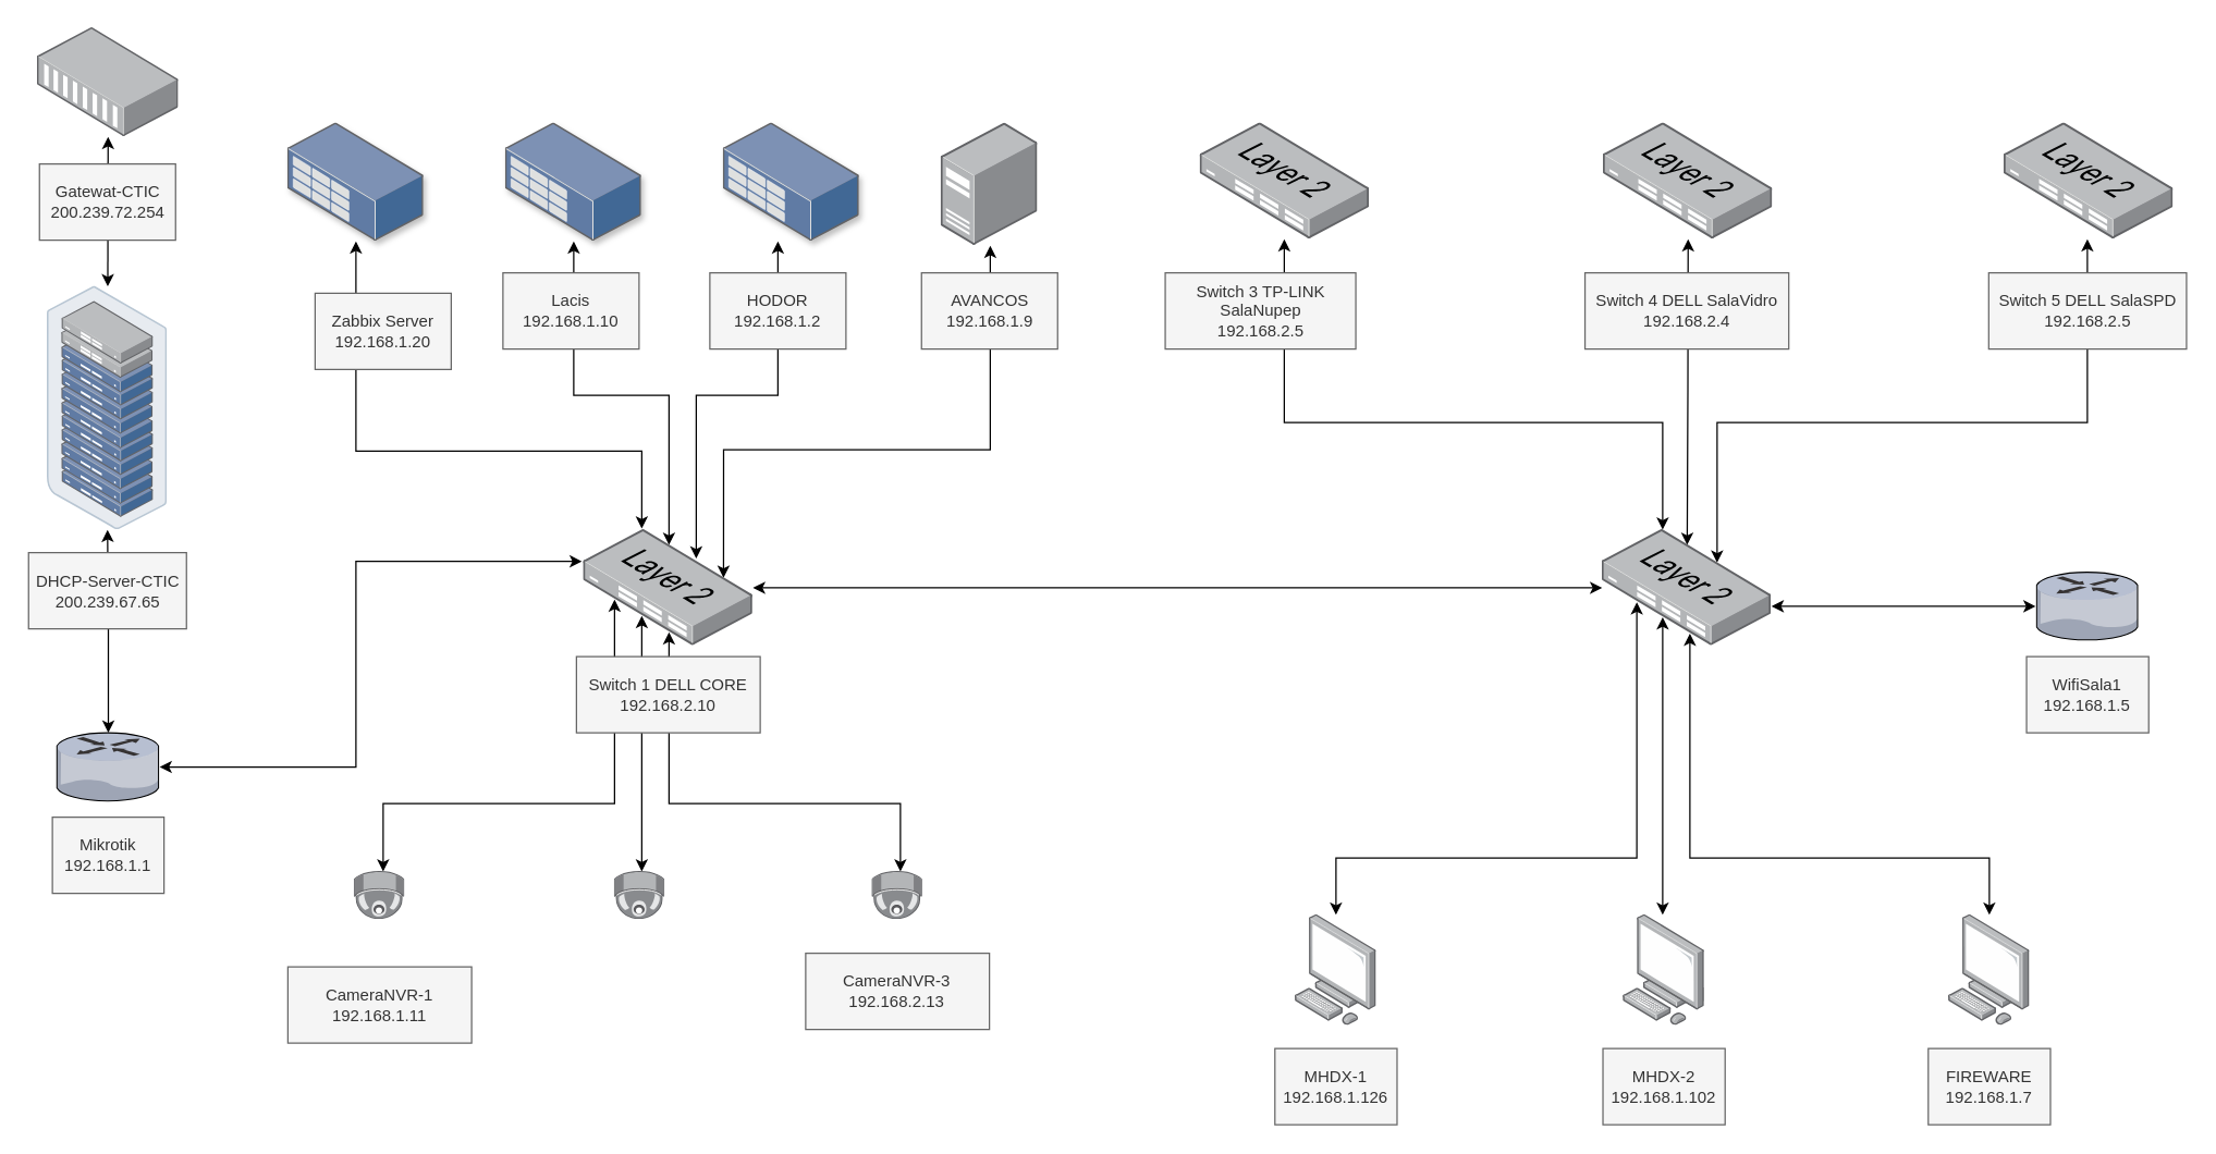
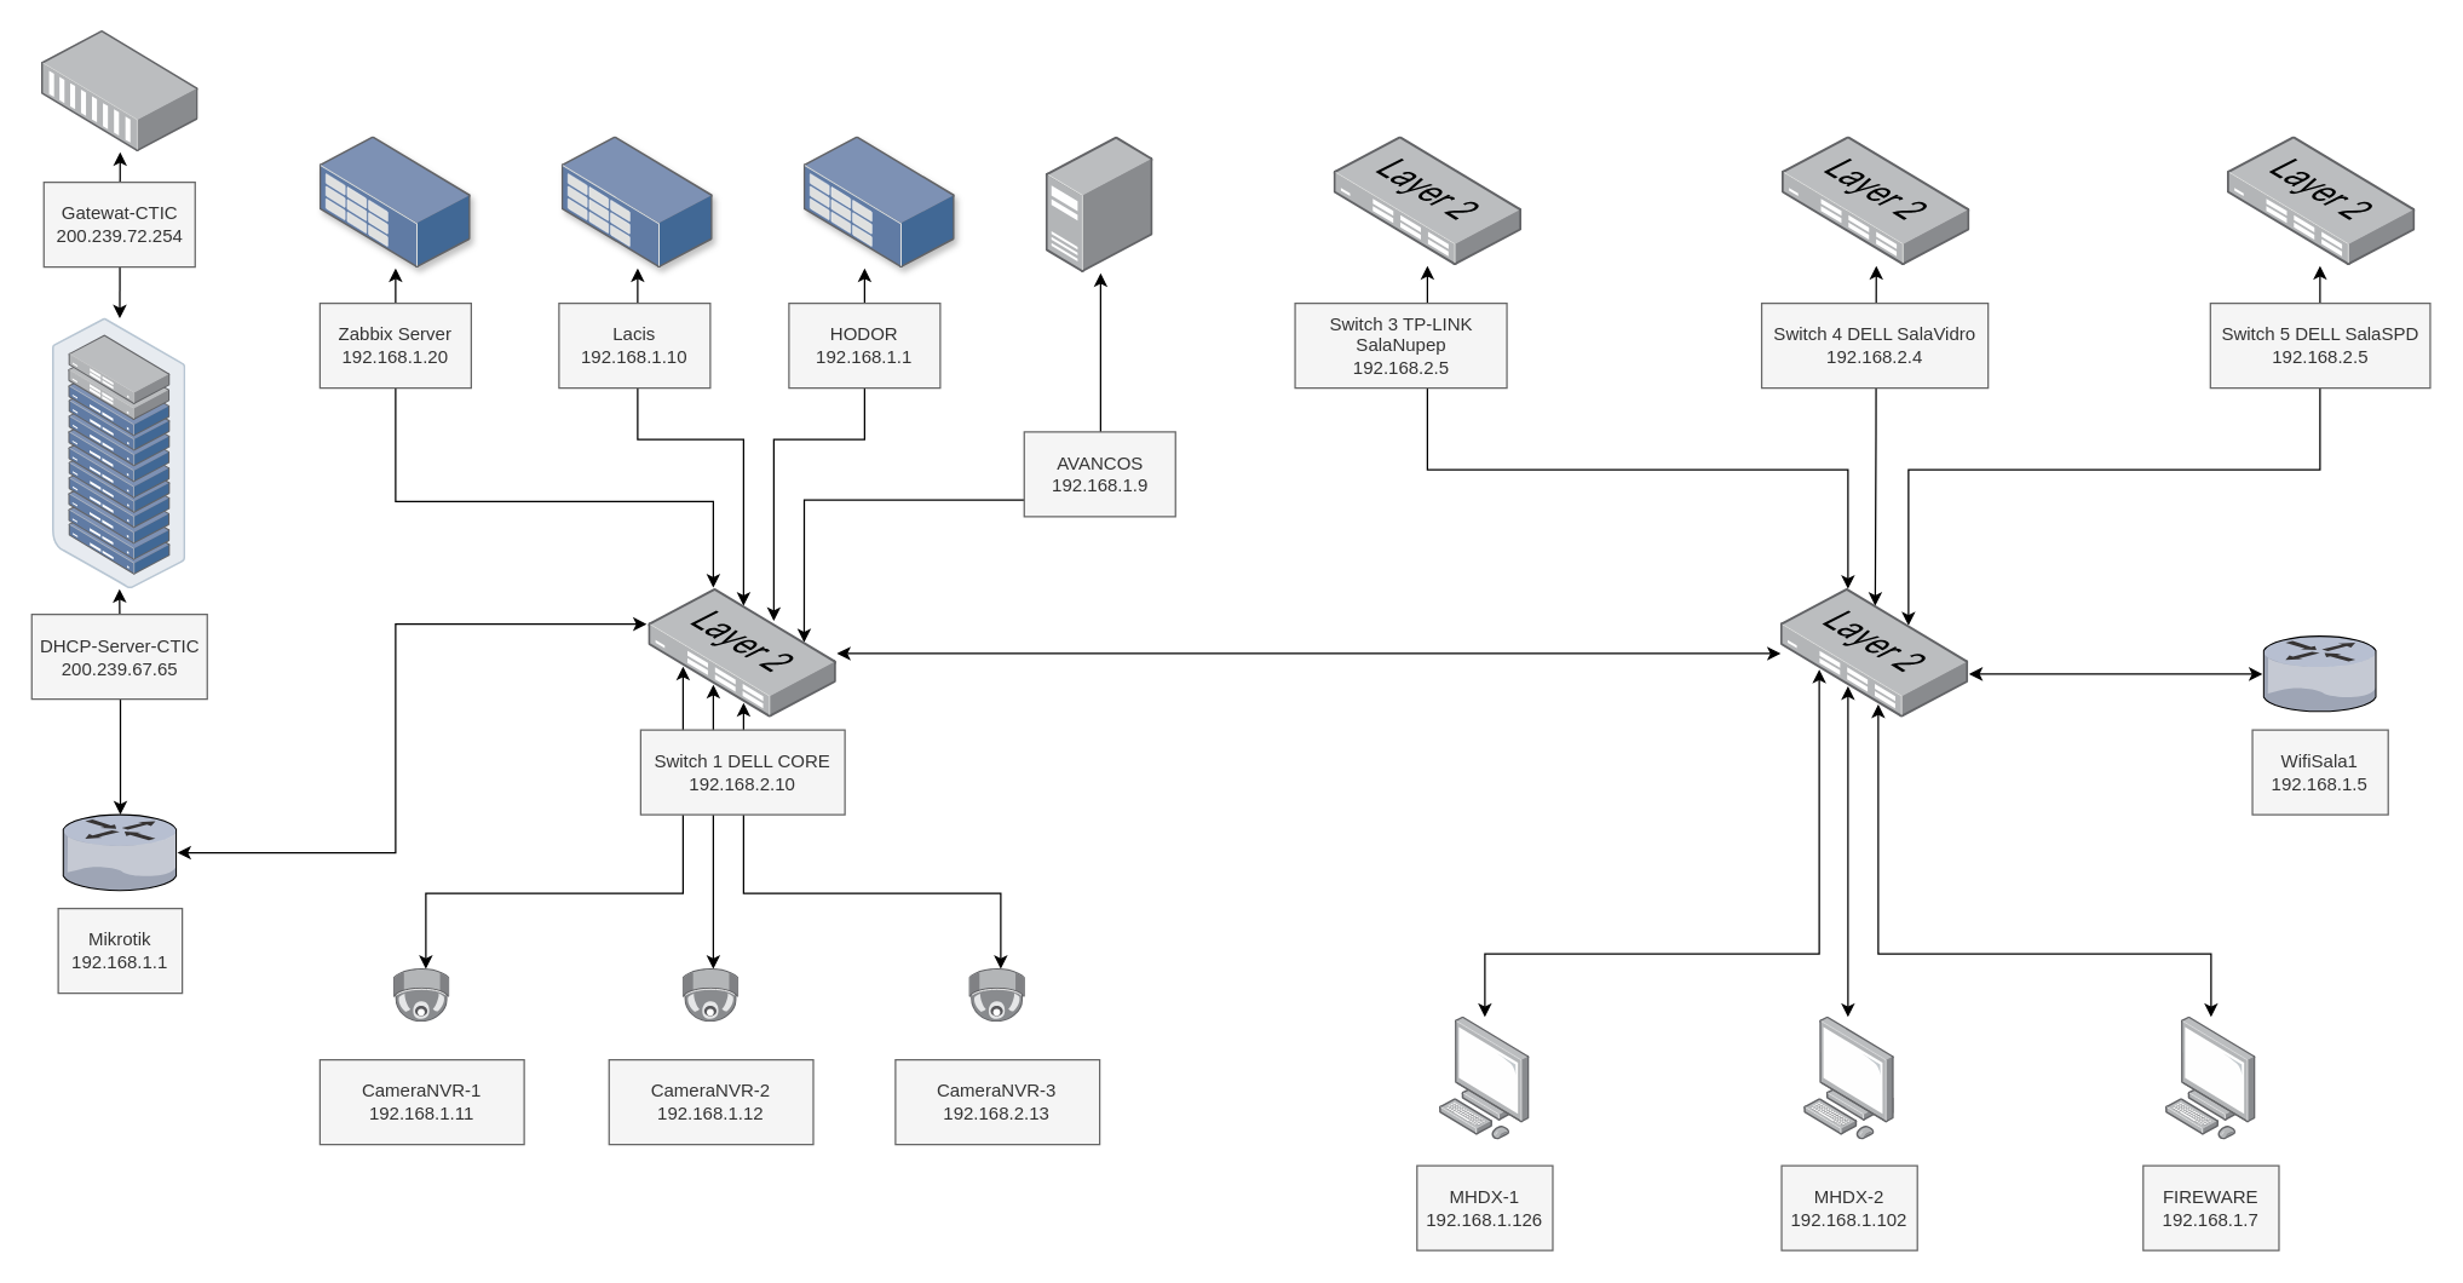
- <mxCell id="20" value="&lt;div&gt;HODOR&lt;br&gt;&lt;/div&gt;&lt;div&gt;192.168.1.2&lt;/div&gt;" style="text;html=1;align=center;verticalAlign=middle;whiteSpace=wrap;rounded=0;fillColor=#f5f5f5;fontColor=#333333;strokeColor=#666666;fillStyle=solid;shadow=0;" parent="1" vertex="1"><mxGeometry x="521" y="200" width="100" height="56" as="geometry" /></mxCell>
+ <mxCell id="20" value="&lt;div&gt;HODOR&lt;br&gt;&lt;/div&gt;&lt;div&gt;192.168.1.1&lt;/div&gt;" style="text;html=1;align=center;verticalAlign=middle;whiteSpace=wrap;rounded=0;fillColor=#f5f5f5;fontColor=#333333;strokeColor=#666666;fillStyle=solid;shadow=0;" parent="1" vertex="1"><mxGeometry x="521" y="200" width="100" height="56" as="geometry" /></mxCell>
- <mxCell id="21" value="&lt;div&gt;AVANCOS&lt;/div&gt;&lt;div&gt;192.168.1.9&lt;br&gt;&lt;/div&gt;" style="text;html=1;align=center;verticalAlign=middle;whiteSpace=wrap;rounded=0;fillColor=#f5f5f5;fontColor=#333333;strokeColor=#666666;fillStyle=solid;shadow=0;" parent="1" vertex="1"><mxGeometry x="676.5" y="200" width="100" height="56" as="geometry" /></mxCell>
+ <mxCell id="21" value="&lt;div&gt;AVANCOS&lt;/div&gt;&lt;div&gt;192.168.1.9&lt;br&gt;&lt;/div&gt;" style="text;html=1;align=center;verticalAlign=middle;whiteSpace=wrap;rounded=0;fillColor=#f5f5f5;fontColor=#333333;strokeColor=#666666;fillStyle=solid;shadow=0;" parent="1" vertex="1"><mxGeometry x="676.5" y="285" width="100" height="56" as="geometry" /></mxCell>
- <mxCell id="15" value="&lt;div&gt;Zabbix Server&lt;br&gt;&lt;/div&gt;&lt;div&gt;192.168.1.20&lt;/div&gt;" style="text;html=1;align=center;verticalAlign=middle;whiteSpace=wrap;rounded=0;fillColor=#f5f5f5;fontColor=#333333;strokeColor=#666666;fillStyle=solid;shadow=0;" parent="1" vertex="1"><mxGeometry x="231" y="215" width="100" height="56" as="geometry" /></mxCell>
+ <mxCell id="15" value="&lt;div&gt;Zabbix Server&lt;br&gt;&lt;/div&gt;&lt;div&gt;192.168.1.20&lt;/div&gt;" style="text;html=1;align=center;verticalAlign=middle;whiteSpace=wrap;rounded=0;fillColor=#f5f5f5;fontColor=#333333;strokeColor=#666666;fillStyle=solid;shadow=0;" parent="1" vertex="1"><mxGeometry x="211" y="200" width="100" height="56" as="geometry" /></mxCell>
+ <mxCell id="33" value="&lt;div&gt;CameraNVR-2&lt;/div&gt;&lt;div&gt;192.168.1.12&lt;br&gt;&lt;/div&gt;" style="text;html=1;align=center;verticalAlign=middle;whiteSpace=wrap;rounded=0;fillColor=#f5f5f5;fontColor=#333333;strokeColor=#666666;fillStyle=solid;shadow=0;" parent="1" vertex="1"><mxGeometry x="402.1" y="700" width="135" height="56" as="geometry" /></mxCell>
- <mxCell id="32" value="&lt;div&gt;CameraNVR-1&lt;br&gt;&lt;/div&gt;&lt;div&gt;192.168.1.11&lt;/div&gt;" style="text;html=1;align=center;verticalAlign=middle;whiteSpace=wrap;rounded=0;fillColor=#f5f5f5;fontColor=#333333;strokeColor=#666666;fillStyle=solid;shadow=0;" parent="1" vertex="1"><mxGeometry x="211" y="710" width="135" height="56" as="geometry" /></mxCell>
+ <mxCell id="32" value="&lt;div&gt;CameraNVR-1&lt;br&gt;&lt;/div&gt;&lt;div&gt;192.168.1.11&lt;/div&gt;" style="text;html=1;align=center;verticalAlign=middle;whiteSpace=wrap;rounded=0;fillColor=#f5f5f5;fontColor=#333333;strokeColor=#666666;fillStyle=solid;shadow=0;" parent="1" vertex="1"><mxGeometry x="211" y="700" width="135" height="56" as="geometry" /></mxCell>
